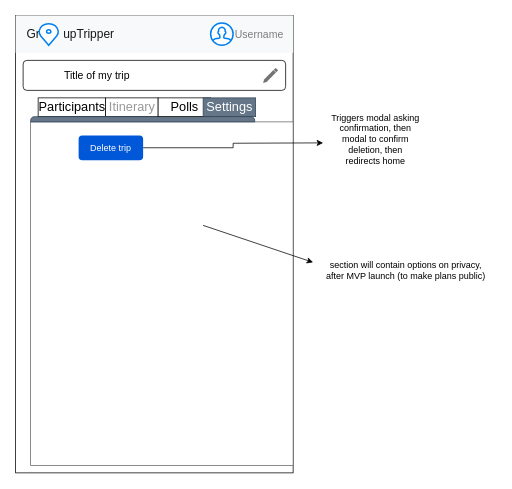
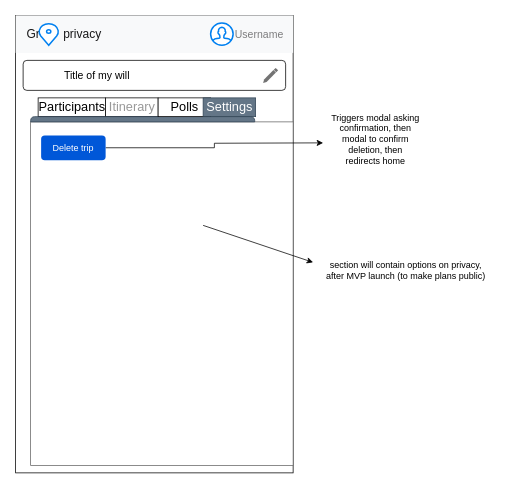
- <mxCell id="3" value="Gr&amp;nbsp; &amp;nbsp;o&amp;nbsp; upTripper" style="html=1;shadow=0;dashed=0;fillColor=#F8F9FA;strokeColor=none;fontSize=16;fontColor=#181819;align=left;spacing=15;" parent="1" vertex="1"><mxGeometry x="20" y="20" width="370" height="50" as="geometry" /></mxCell>
+ <mxCell id="3" value="Gr&amp;nbsp; &amp;nbsp;o&amp;nbsp; privacy" style="html=1;shadow=0;dashed=0;fillColor=#F8F9FA;strokeColor=none;fontSize=16;fontColor=#181819;align=left;spacing=15;" parent="1" vertex="1"><mxGeometry x="20" y="20" width="370" height="50" as="geometry" /></mxCell>
- <mxCell id="9" value="Title of my trip" style="html=1;shadow=0;dashed=0;shape=mxgraph.bootstrap.rrect;rSize=5;html=1;whiteSpace=wrap;align=left;spacing=15;spacingLeft=40;fontSize=14;" parent="7" vertex="1"><mxGeometry width="350" height="40" as="geometry" /></mxCell>
+ <mxCell id="9" value="Title of my will" style="html=1;shadow=0;dashed=0;shape=mxgraph.bootstrap.rrect;rSize=5;html=1;whiteSpace=wrap;align=left;spacing=15;spacingLeft=40;fontSize=14;" parent="7" vertex="1"><mxGeometry width="350" height="40" as="geometry" /></mxCell>
- <mxCell id="16" value="Delete trip" style="rounded=1;fillColor=#0057D8;strokeColor=none;html=1;whiteSpace=wrap;fontColor=#ffffff;align=center;verticalAlign=middle;fontStyle=0;fontSize=12;sketch=0;" parent="11" vertex="1"><mxGeometry x="64" y="50" width="86" height="33" as="geometry" /></mxCell>
+ <mxCell id="16" value="Delete trip" style="rounded=1;fillColor=#0057D8;strokeColor=none;html=1;whiteSpace=wrap;fontColor=#ffffff;align=center;verticalAlign=middle;fontStyle=0;fontSize=12;sketch=0;" parent="11" vertex="1"><mxGeometry x="14" y="50" width="86" height="33" as="geometry" /></mxCell>
